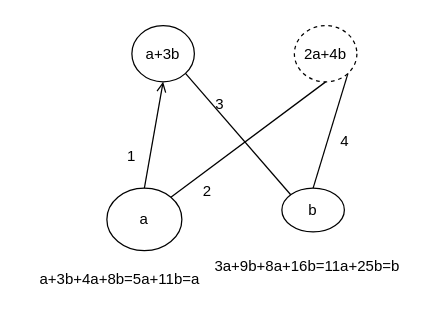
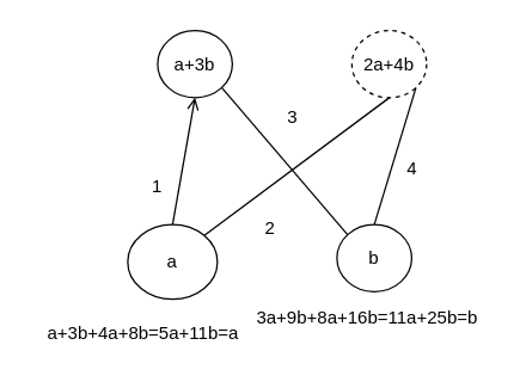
- <mxCell id="12" value="3" style="text;html=1;align=center;verticalAlign=middle;resizable=0;points=[];autosize=1;strokeColor=none;fillColor=none;" vertex="1" parent="1"><mxGeometry x="160" y="68" width="30" height="30" as="geometry" /></mxCell>
+ <mxCell id="12" value="3" style="text;html=1;align=center;verticalAlign=middle;resizable=0;points=[];autosize=1;strokeColor=none;fillColor=none;" vertex="1" parent="1"><mxGeometry x="180" y="63" width="30" height="30" as="geometry" /></mxCell>
- <mxCell id="11" value="2" style="text;html=1;align=center;verticalAlign=middle;resizable=0;points=[];autosize=1;strokeColor=none;fillColor=none;" vertex="1" parent="1"><mxGeometry x="150" y="138" width="30" height="30" as="geometry" /></mxCell>
+ <mxCell id="11" value="2" style="text;html=1;align=center;verticalAlign=middle;resizable=0;points=[];autosize=1;strokeColor=none;fillColor=none;" vertex="1" parent="1"><mxGeometry x="165" y="138" width="30" height="30" as="geometry" /></mxCell>
- <mxCell id="3" value="b" style="ellipse;whiteSpace=wrap;html=1;" vertex="1" parent="1"><mxGeometry x="225" y="150" width="50" height="35" as="geometry" /></mxCell>
+ <mxCell id="3" value="b" style="ellipse;whiteSpace=wrap;html=1;" vertex="1" parent="1"><mxGeometry x="225" y="150" width="50" height="45" as="geometry" /></mxCell>
